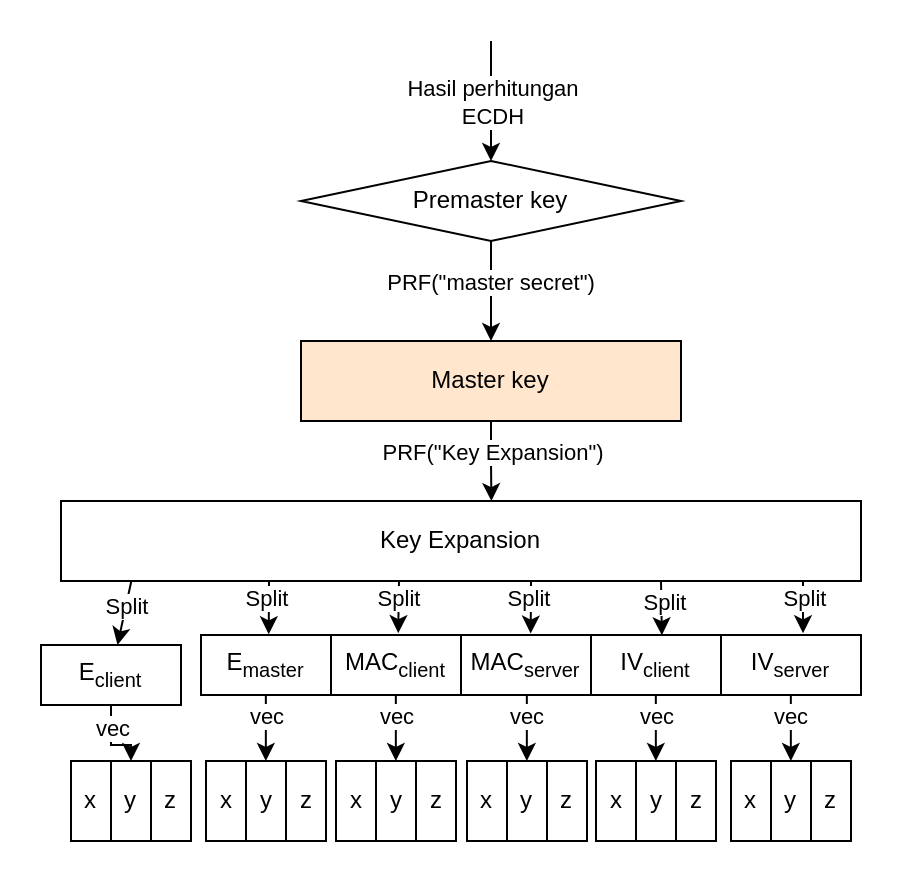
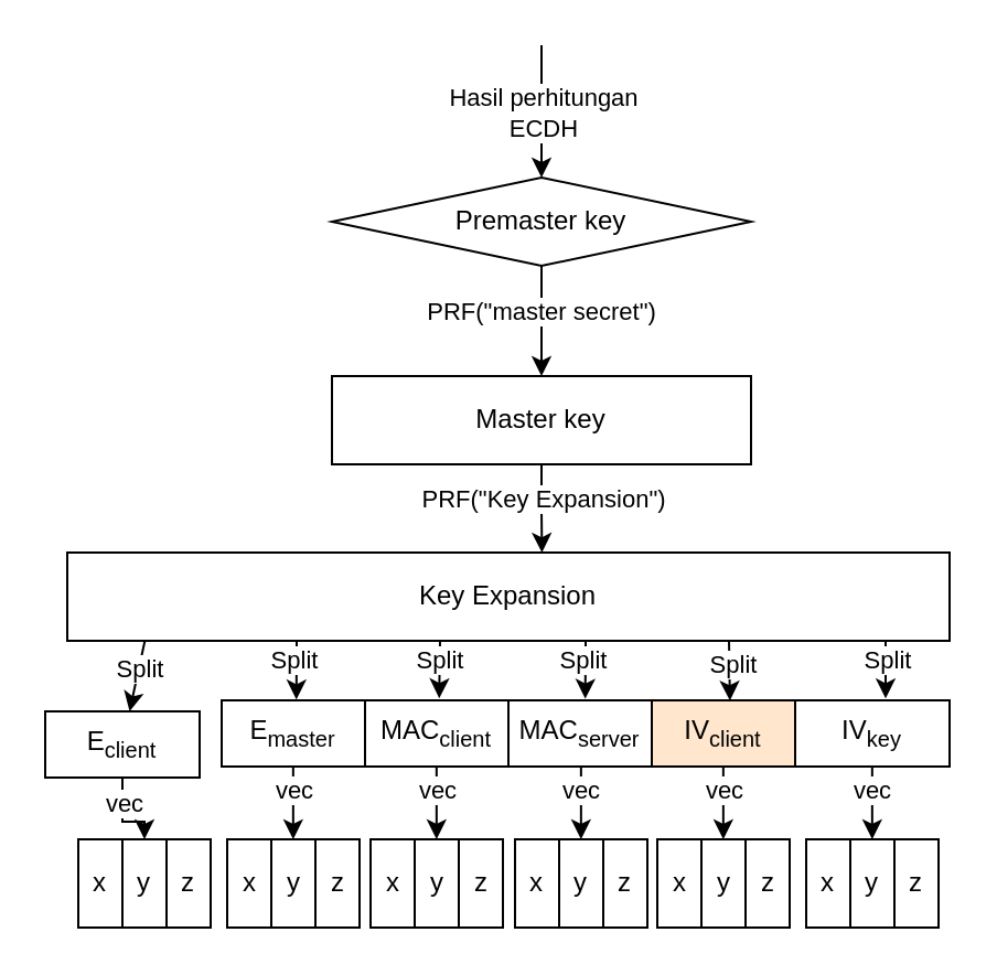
- <mxCell id="7" value="Master key" style="rounded=0;whiteSpace=wrap;html=1;fillColor=#ffe6cc;" vertex="1" parent="1"><mxGeometry x="150" y="170" width="190" height="40" as="geometry" /></mxCell>
+ <mxCell id="7" value="Master key" style="rounded=0;whiteSpace=wrap;html=1;" vertex="1" parent="1"><mxGeometry x="150" y="170" width="190" height="40" as="geometry" /></mxCell>
- <mxCell id="15" value="IV&lt;sub&gt;client&lt;/sub&gt;" style="rounded=0;whiteSpace=wrap;html=1;" vertex="1" parent="1"><mxGeometry x="295" y="317" width="65" height="30" as="geometry" /></mxCell>
+ <mxCell id="15" value="IV&lt;sub&gt;client&lt;/sub&gt;" style="rounded=0;whiteSpace=wrap;html=1;fillColor=#ffe6cc;" vertex="1" parent="1"><mxGeometry x="295" y="317" width="65" height="30" as="geometry" /></mxCell>
- <mxCell id="16" value="IV&lt;sub&gt;server&lt;/sub&gt;" style="rounded=0;whiteSpace=wrap;html=1;" vertex="1" parent="1"><mxGeometry x="360" y="317" width="70" height="30" as="geometry" /></mxCell>
+ <mxCell id="16" value="IV&lt;sub&gt;key&lt;/sub&gt;" style="rounded=0;whiteSpace=wrap;html=1;" vertex="1" parent="1"><mxGeometry x="360" y="317" width="70" height="30" as="geometry" /></mxCell>
